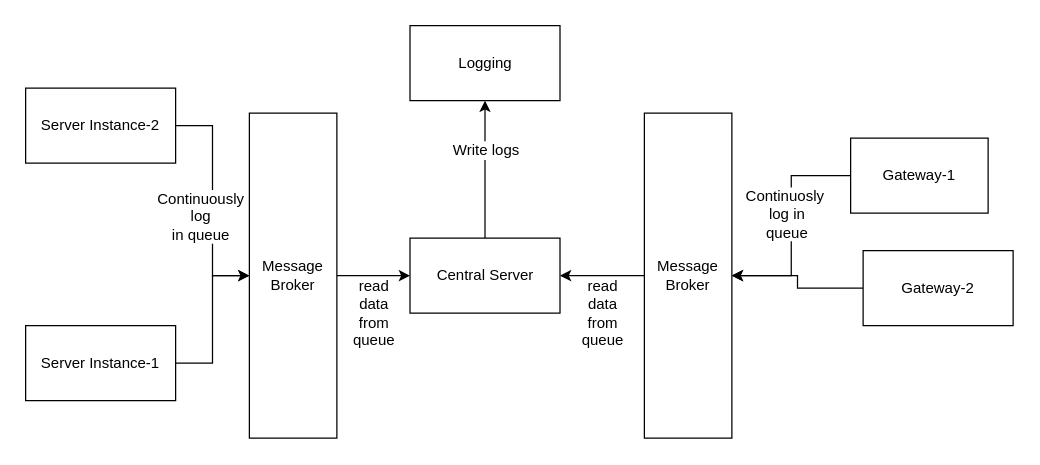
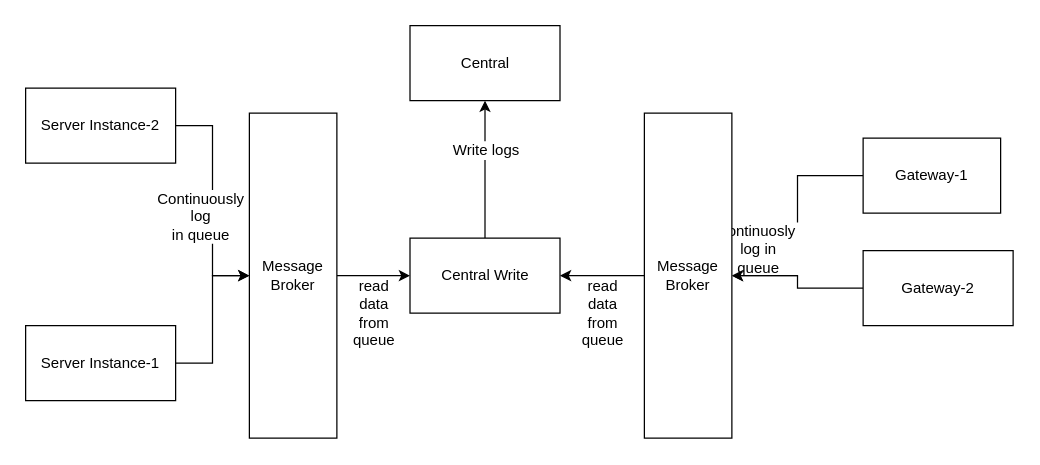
- <mxCell id="2" value="Logging" style="rounded=0;whiteSpace=wrap;html=1;" vertex="1" parent="1"><mxGeometry x="327.5" y="20" width="120" height="60" as="geometry" /></mxCell>
+ <mxCell id="2" value="Central" style="rounded=0;whiteSpace=wrap;html=1;" vertex="1" parent="1"><mxGeometry x="327.5" y="20" width="120" height="60" as="geometry" /></mxCell>
- <mxCell id="8" value="Gateway-1&lt;br&gt;" style="rounded=0;whiteSpace=wrap;html=1;" vertex="1" parent="1"><mxGeometry x="680" y="110" width="110" height="60" as="geometry" /></mxCell>
+ <mxCell id="8" value="Gateway-1&lt;br&gt;" style="rounded=0;whiteSpace=wrap;html=1;" vertex="1" parent="1"><mxGeometry x="690" y="110" width="110" height="60" as="geometry" /></mxCell>
- <mxCell id="5" value="Central Server&lt;br&gt;" style="rounded=0;whiteSpace=wrap;html=1;" vertex="1" parent="1"><mxGeometry x="327.5" y="190" width="120" height="60" as="geometry" /></mxCell>
+ <mxCell id="5" value="Central Write&lt;br&gt;" style="rounded=0;whiteSpace=wrap;html=1;" vertex="1" parent="1"><mxGeometry x="327.5" y="190" width="120" height="60" as="geometry" /></mxCell>
